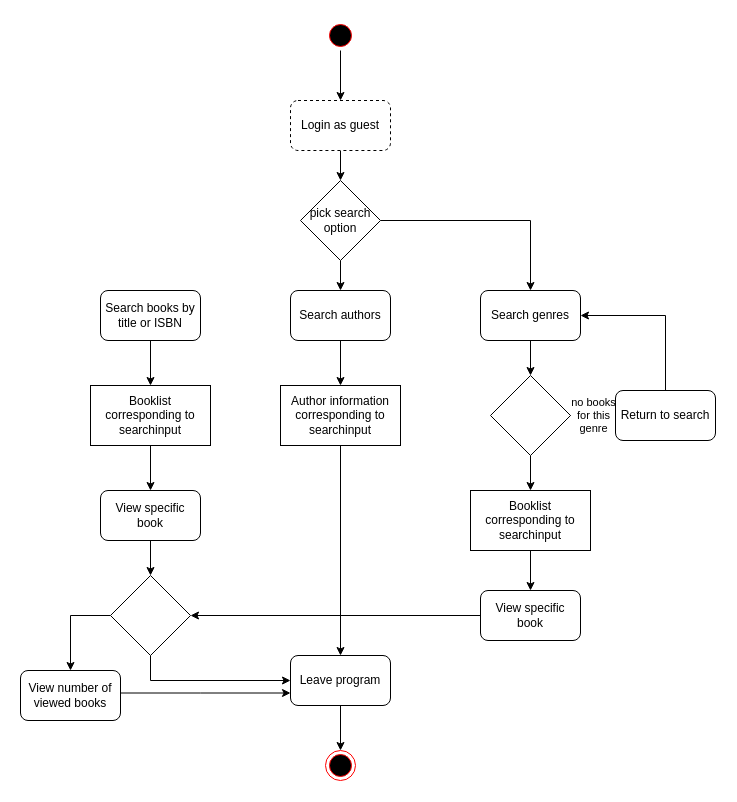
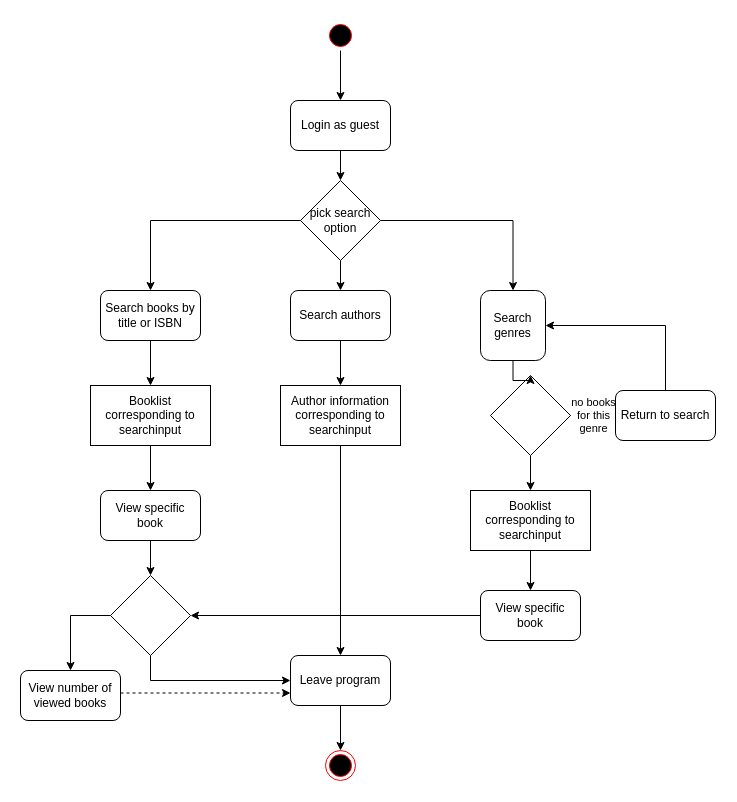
- <mxCell id="5" value="Login as guest" style="rounded=1;whiteSpace=wrap;html=1;dashed=1;" vertex="1" parent="1"><mxGeometry x="290" y="100" width="100" height="50" as="geometry" /></mxCell>
+ <mxCell id="5" value="Login as guest" style="rounded=1;whiteSpace=wrap;html=1;" vertex="1" parent="1"><mxGeometry x="290" y="100" width="100" height="50" as="geometry" /></mxCell>
+ <mxCell id="12" style="edgeStyle=orthogonalEdgeStyle;rounded=0;orthogonalLoop=1;jettySize=auto;html=1;entryX=0.5;entryY=0;entryDx=0;entryDy=0;" edge="1" parent="1" source="15" target="9"><mxGeometry relative="1" as="geometry" /></mxCell>
- <mxCell id="11" value="Search genres" style="rounded=1;whiteSpace=wrap;html=1;" vertex="1" parent="1"><mxGeometry x="480" y="290" width="100" height="50" as="geometry" /></mxCell>
+ <mxCell id="11" value="Search genres" style="rounded=1;whiteSpace=wrap;html=1;" vertex="1" parent="1"><mxGeometry x="480" y="290" width="65" height="70" as="geometry" /></mxCell>
- <mxCell id="31" style="edgeStyle=orthogonalEdgeStyle;rounded=0;orthogonalLoop=1;jettySize=auto;html=1;entryX=0;entryY=0.75;entryDx=0;entryDy=0;" edge="1" parent="1" source="32" target="37"><mxGeometry relative="1" as="geometry"><Array as="points"><mxPoint x="200" y="693" /></Array></mxGeometry></mxCell>
+ <mxCell id="31" style="edgeStyle=orthogonalEdgeStyle;rounded=0;orthogonalLoop=1;jettySize=auto;html=1;entryX=0;entryY=0.75;entryDx=0;entryDy=0;dashed=1;" edge="1" parent="1" source="32" target="37"><mxGeometry relative="1" as="geometry"><Array as="points"><mxPoint x="200" y="693" /></Array></mxGeometry></mxCell>
